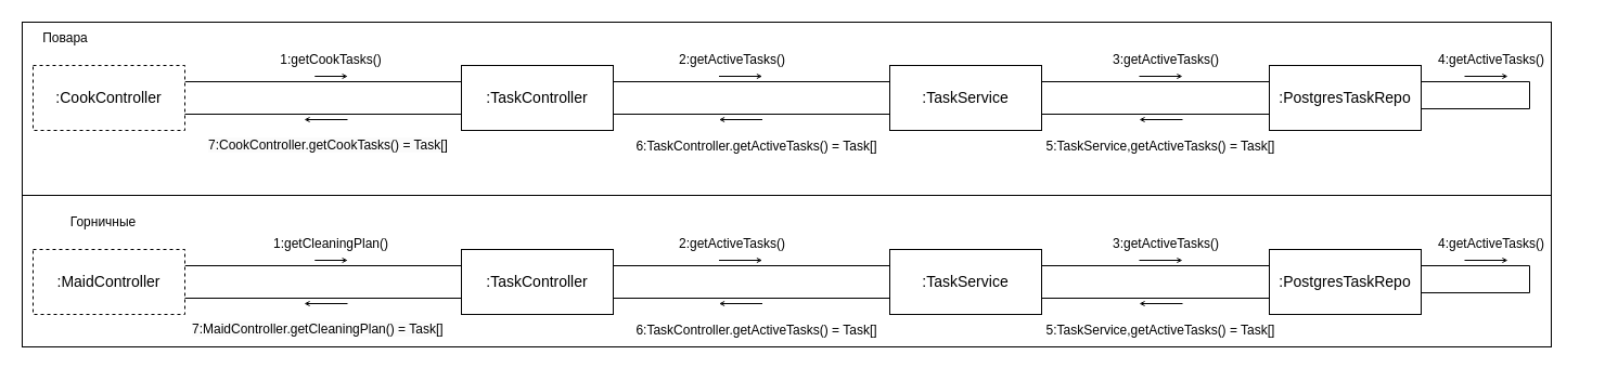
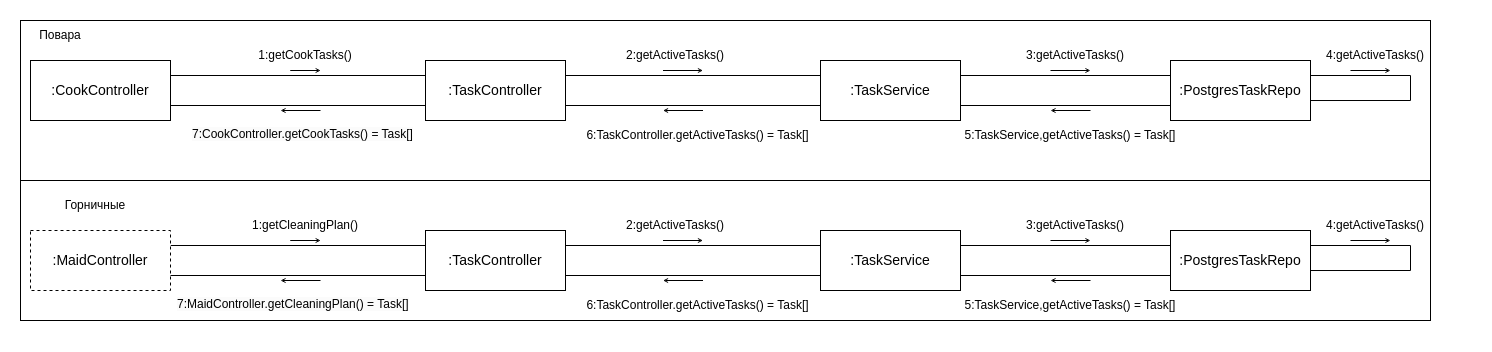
- <mxCell id="5" value="&lt;font style=&quot;font-size: 14px;&quot;&gt;:CookController&lt;/font&gt;" style="rounded=0;whiteSpace=wrap;html=1;dashed=1;" vertex="1" parent="1"><mxGeometry x="30" y="60" width="140" height="60" as="geometry" /></mxCell>
+ <mxCell id="5" value="&lt;font style=&quot;font-size: 14px;&quot;&gt;:CookController&lt;/font&gt;" style="rounded=0;whiteSpace=wrap;html=1;" vertex="1" parent="1"><mxGeometry x="30" y="60" width="140" height="60" as="geometry" /></mxCell>
